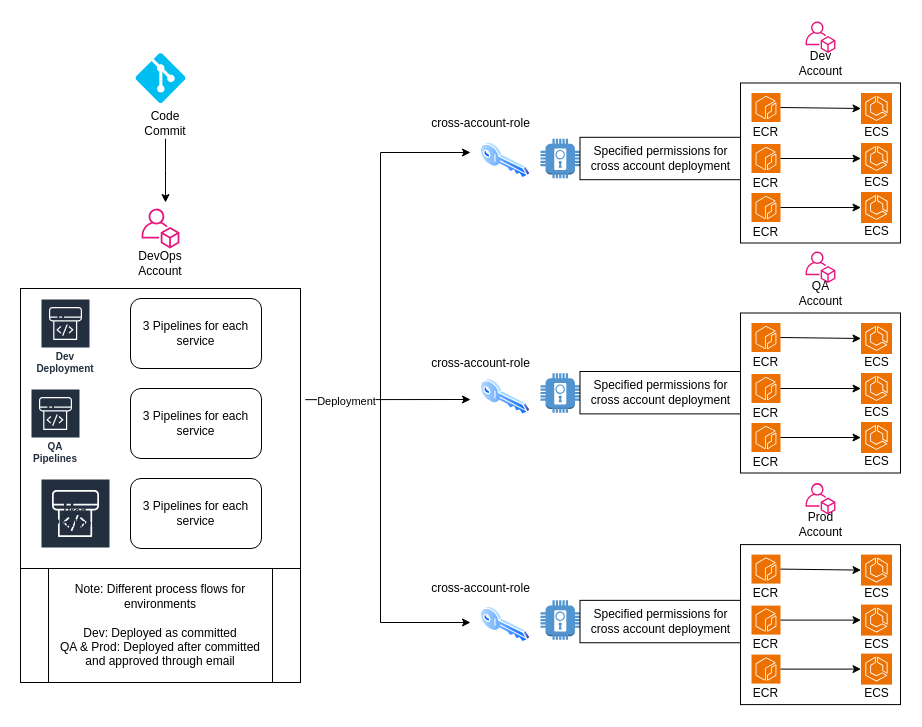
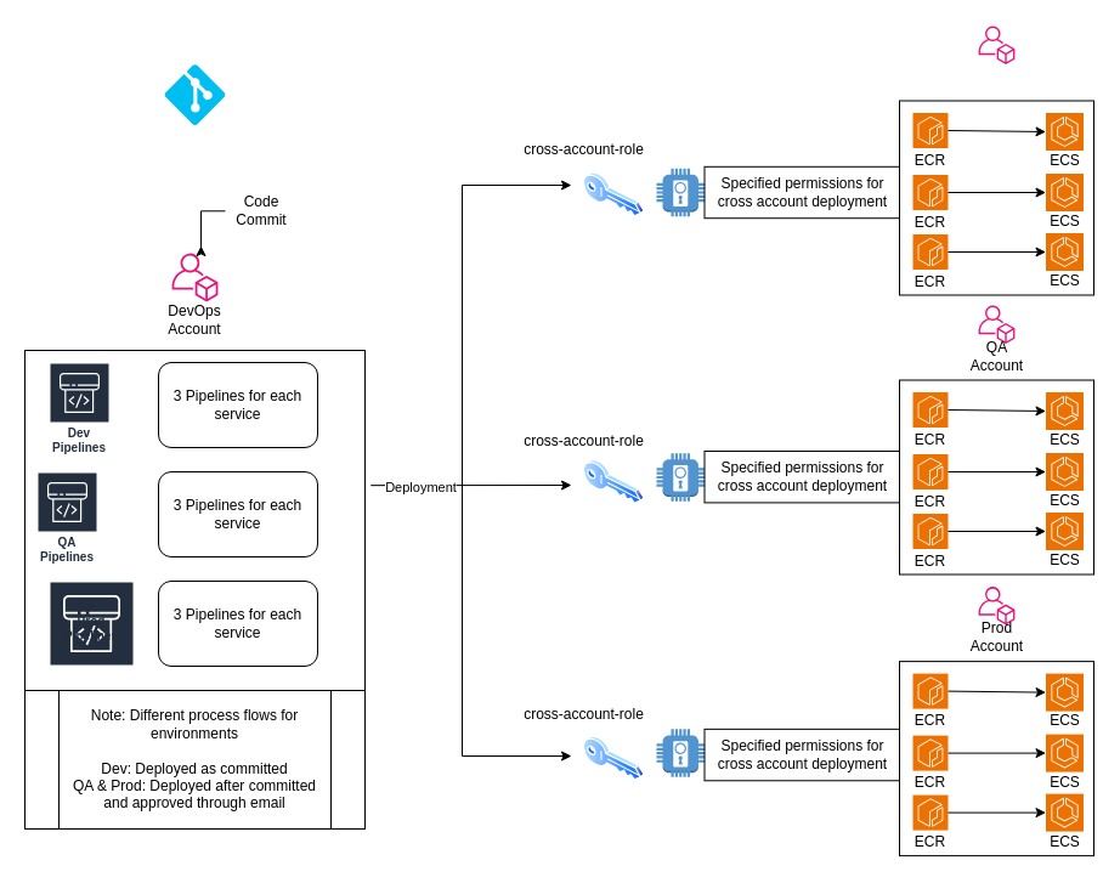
- <mxCell id="13" value="Dev Account" style="text;strokeColor=none;align=center;fillColor=none;html=1;verticalAlign=middle;whiteSpace=wrap;rounded=0;" parent="1" vertex="1"><mxGeometry x="797.5" y="52.5" width="45" height="20" as="geometry" /></mxCell>
- <mxCell id="73" value="Code Commit" style="text;html=1;align=center;verticalAlign=middle;whiteSpace=wrap;rounded=0;" parent="1" vertex="1"><mxGeometry x="135" y="108.25" width="60" height="30" as="geometry" /></mxCell>
+ <mxCell id="73" value="Code Commit" style="text;html=1;align=center;verticalAlign=middle;whiteSpace=wrap;rounded=0;" parent="1" vertex="1"><mxGeometry x="185" y="158.25" width="60" height="30" as="geometry" /></mxCell>
- <mxCell id="5" value="Dev Deployment" style="sketch=0;outlineConnect=0;fontColor=#232F3E;gradientColor=none;strokeColor=#ffffff;fillColor=#232F3E;dashed=0;verticalLabelPosition=middle;verticalAlign=bottom;align=center;html=1;whiteSpace=wrap;fontSize=10;fontStyle=1;spacing=3;shape=mxgraph.aws4.productIcon;prIcon=mxgraph.aws4.codepipeline;" parent="1" vertex="1"><mxGeometry x="40" y="298" width="50" height="80" as="geometry" /></mxCell>
+ <mxCell id="5" value="Dev Pipelines" style="sketch=0;outlineConnect=0;fontColor=#232F3E;gradientColor=none;strokeColor=#ffffff;fillColor=#232F3E;dashed=0;verticalLabelPosition=middle;verticalAlign=bottom;align=center;html=1;whiteSpace=wrap;fontSize=10;fontStyle=1;spacing=3;shape=mxgraph.aws4.productIcon;prIcon=mxgraph.aws4.codepipeline;" parent="1" vertex="1"><mxGeometry x="40" y="298" width="50" height="80" as="geometry" /></mxCell>
